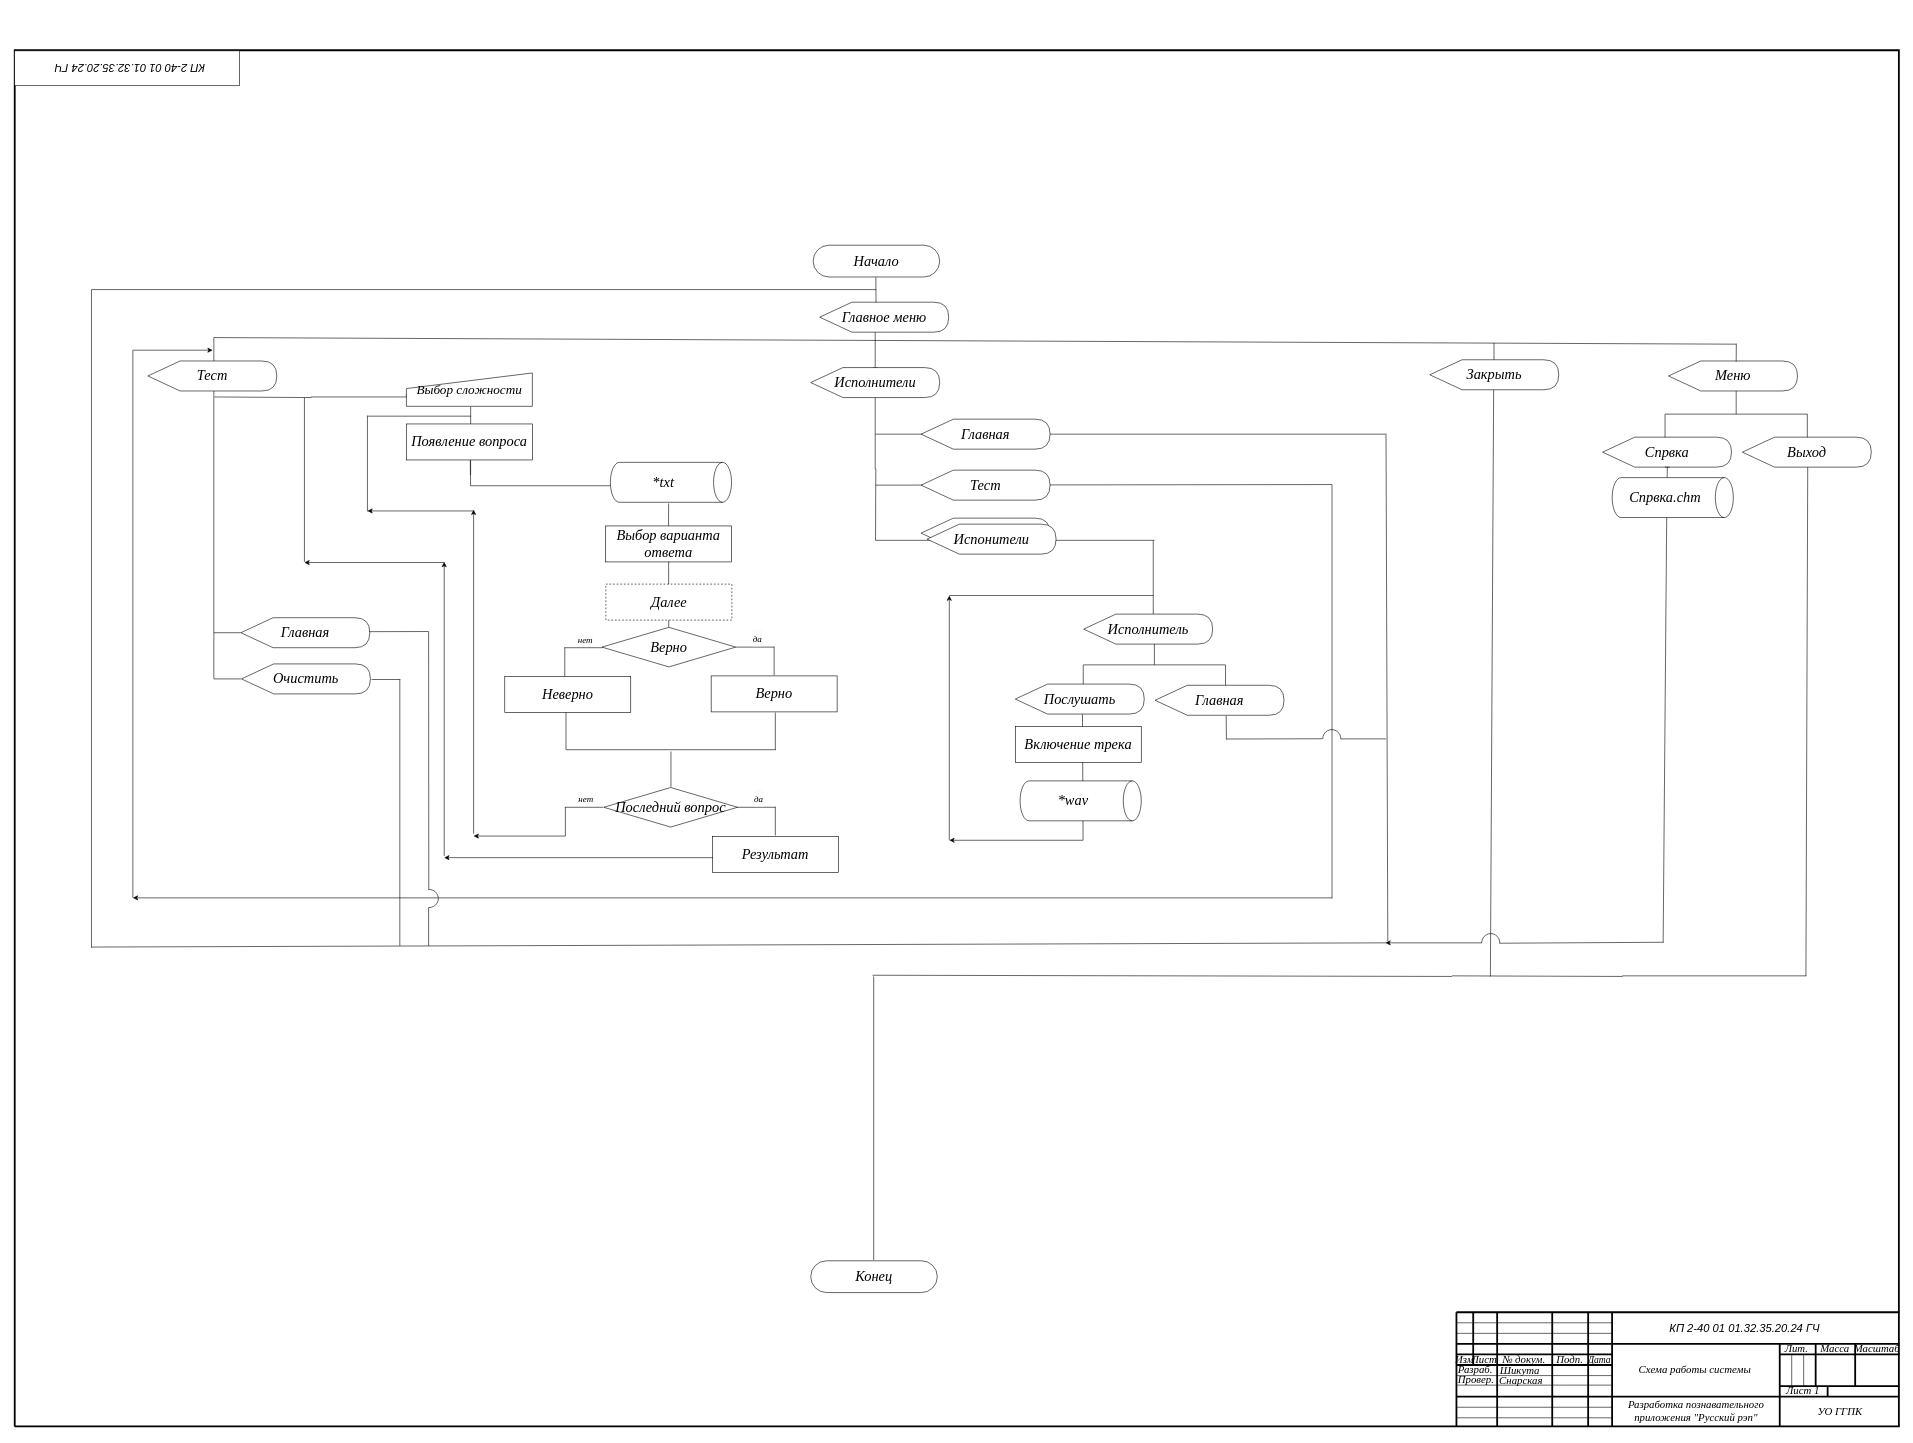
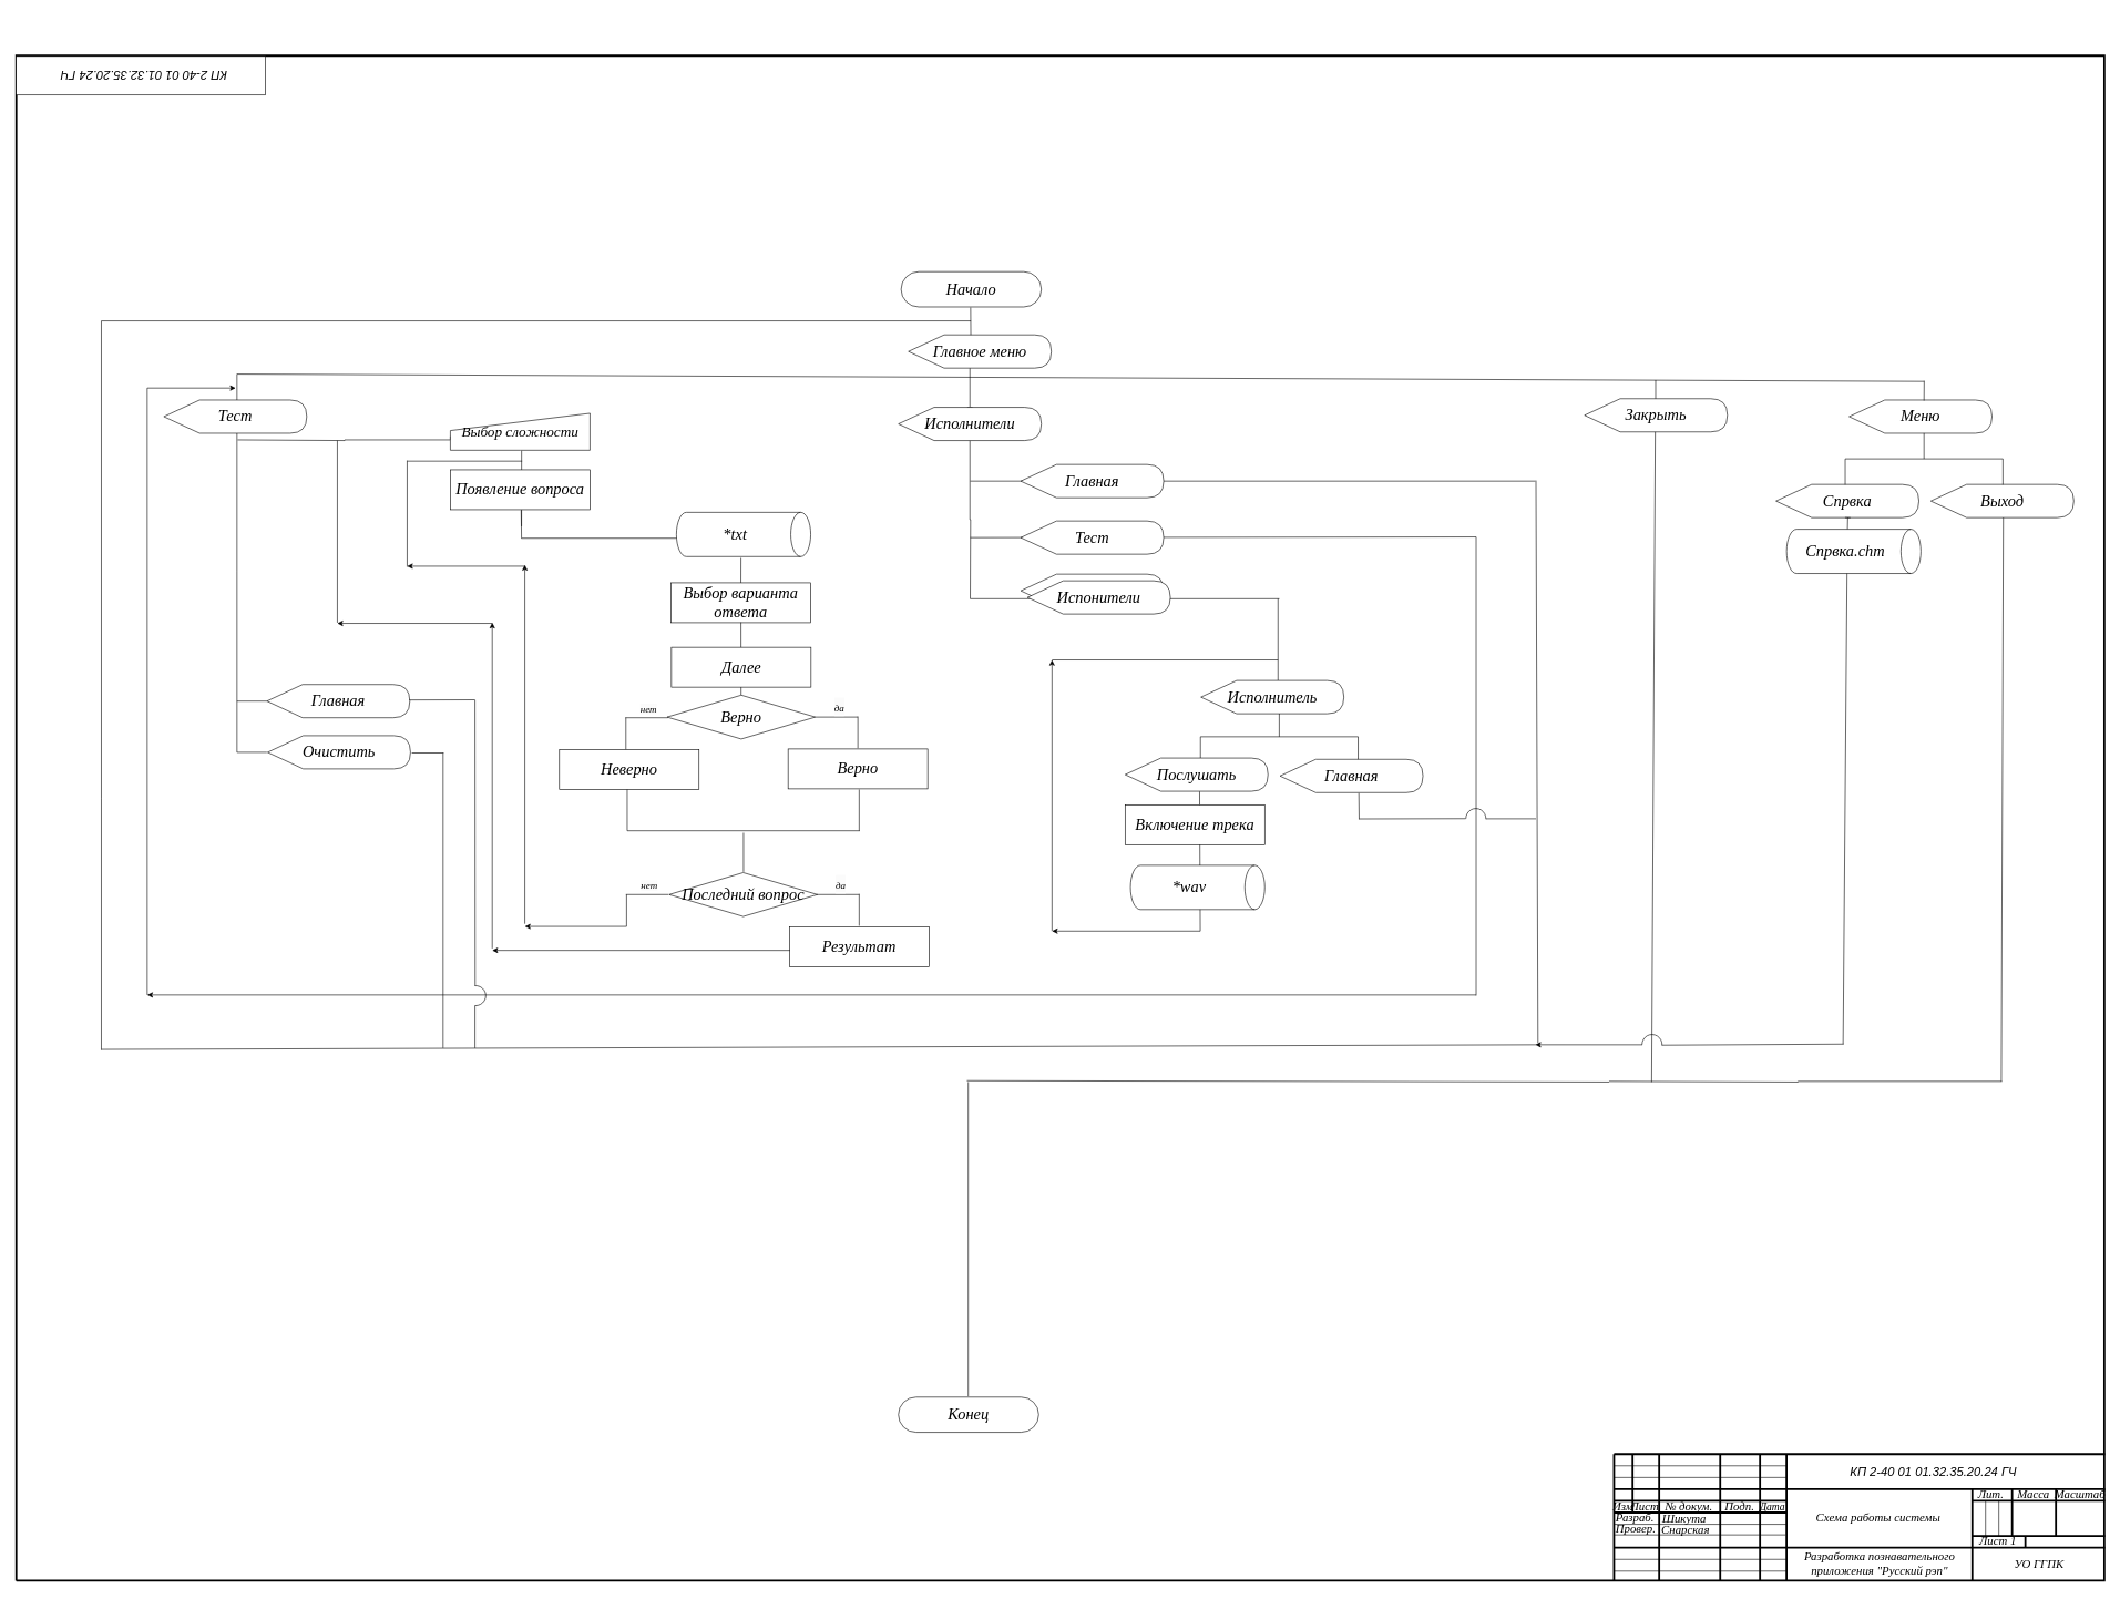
- <mxCell id="162" value="&lt;span style=&quot;font-size: 24px;&quot;&gt;&lt;i&gt;Далее&lt;/i&gt;&lt;/span&gt;" style="rounded=0;whiteSpace=wrap;html=1;strokeWidth=1;fontFamily=Isocpeur;fontSource=https%3A%2F%2Ffonts.googleapis.com%2Fcss%3Ffamily%3DIsocpeur;fontSize=20;dashed=1;" vertex="1" parent="1"><mxGeometry x="1009.5" y="973" width="210" height="60" as="geometry" /></mxCell>
+ <mxCell id="162" value="&lt;span style=&quot;font-size: 24px;&quot;&gt;&lt;i&gt;Далее&lt;/i&gt;&lt;/span&gt;" style="rounded=0;whiteSpace=wrap;html=1;strokeWidth=1;fontFamily=Isocpeur;fontSource=https%3A%2F%2Ffonts.googleapis.com%2Fcss%3Ffamily%3DIsocpeur;fontSize=20;" vertex="1" parent="1"><mxGeometry x="1009.5" y="973" width="210" height="60" as="geometry" /></mxCell>
